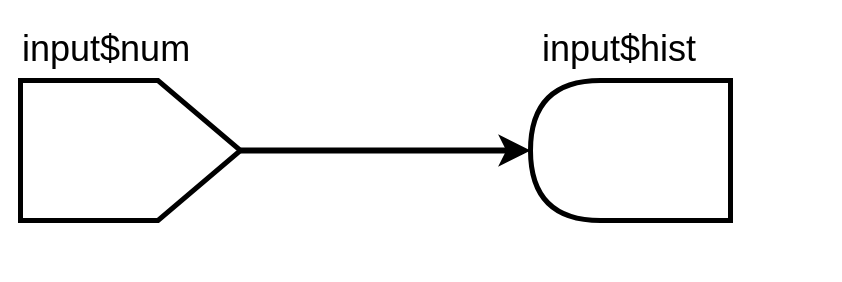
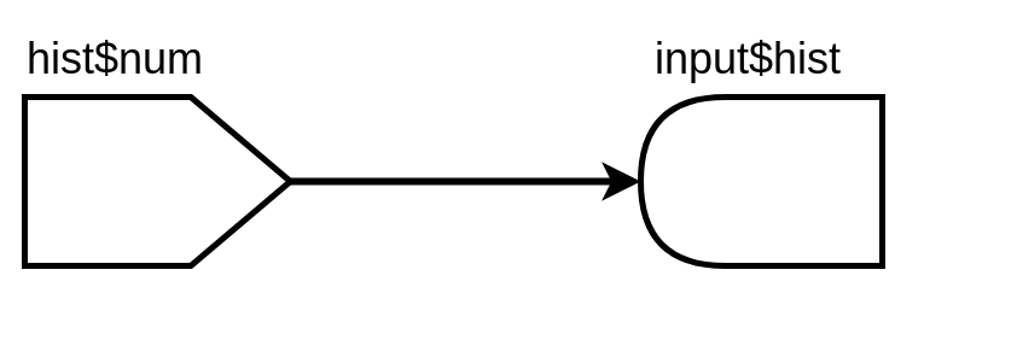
- <mxCell id="5" value="&lt;font style=&quot;font-size: 36px&quot;&gt;input$num&lt;/font&gt;" style="text;html=1;" vertex="1" parent="1"><mxGeometry x="20" y="20" width="180" height="60" as="geometry" /></mxCell>
+ <mxCell id="5" value="&lt;font style=&quot;font-size: 36px&quot;&gt;hist$num&lt;/font&gt;" style="text;html=1;" vertex="1" parent="1"><mxGeometry x="20" y="20" width="180" height="60" as="geometry" /></mxCell>
